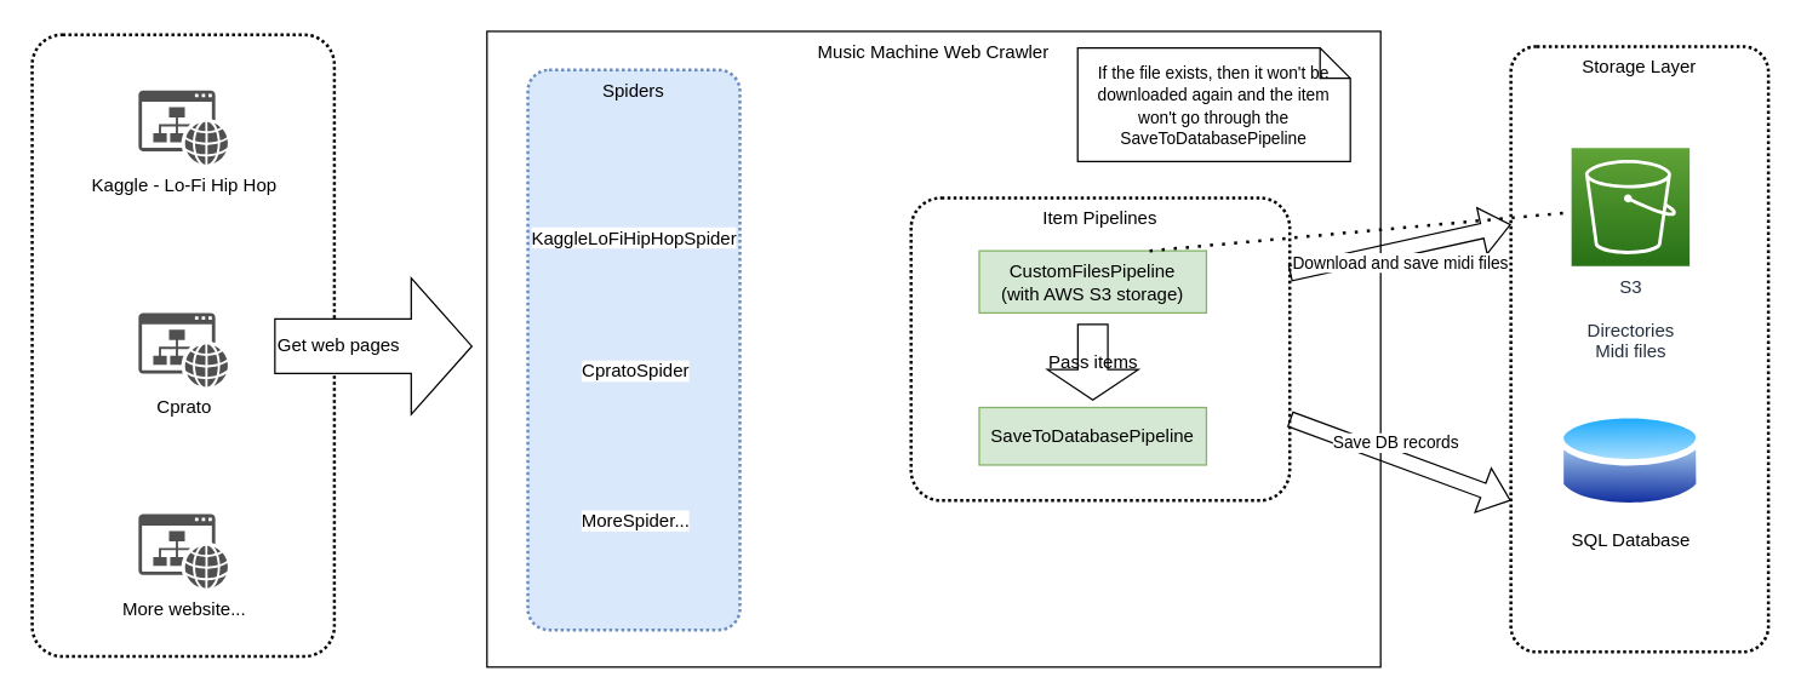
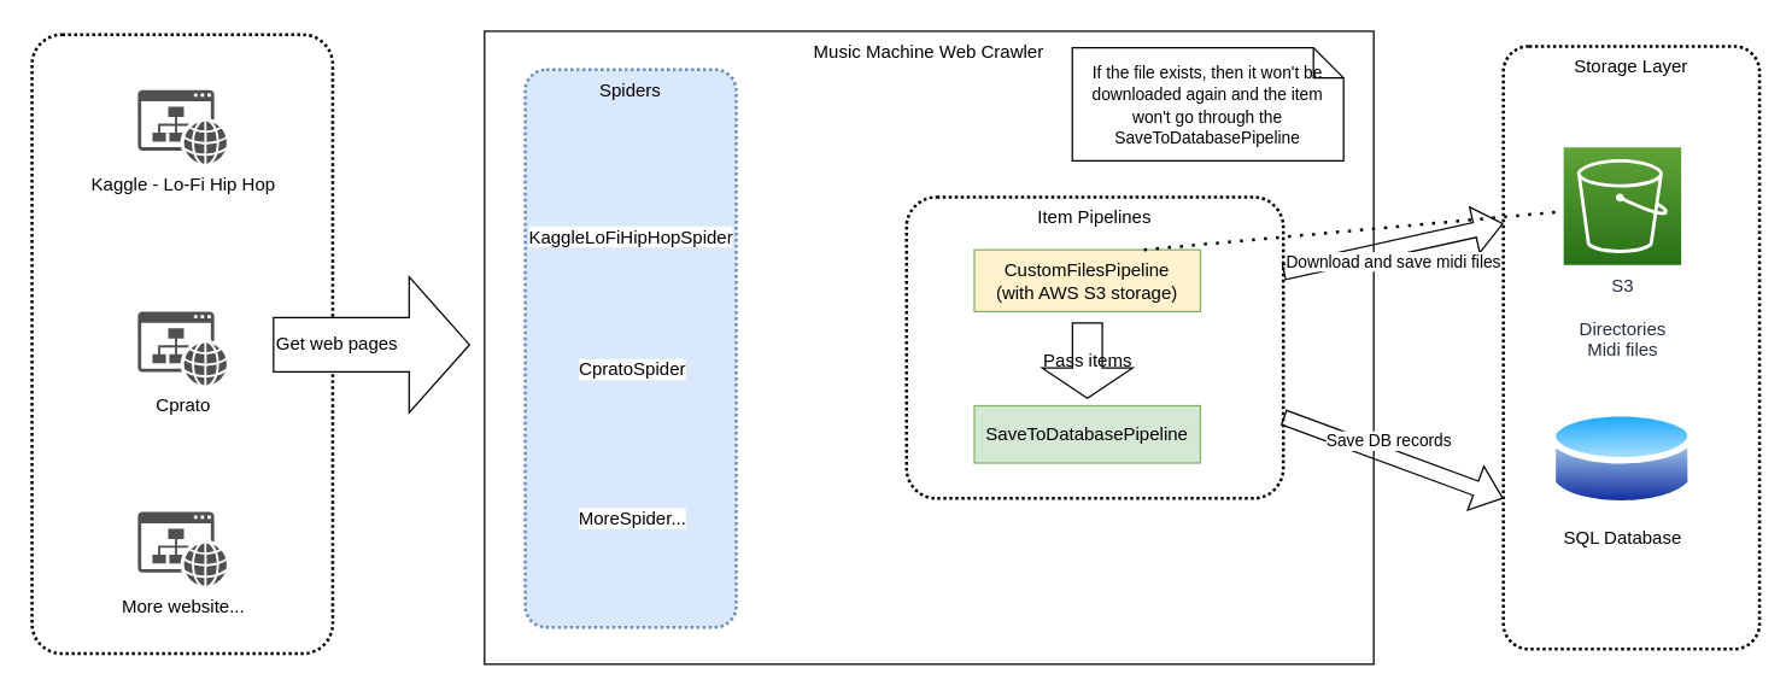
- <mxCell id="16" value="CustomFilesPipeline&lt;br&gt;(with AWS S3 storage)" style="rounded=0;whiteSpace=wrap;html=1;fillColor=#d5e8d4;strokeColor=#82b366;" parent="1" vertex="1"><mxGeometry x="646" y="165" width="150" height="41" as="geometry" /></mxCell>
+ <mxCell id="16" value="CustomFilesPipeline&lt;br&gt;(with AWS S3 storage)" style="rounded=0;whiteSpace=wrap;html=1;fillColor=#fff2cc;strokeColor=#82b366;" parent="1" vertex="1"><mxGeometry x="646" y="165" width="150" height="41" as="geometry" /></mxCell>
